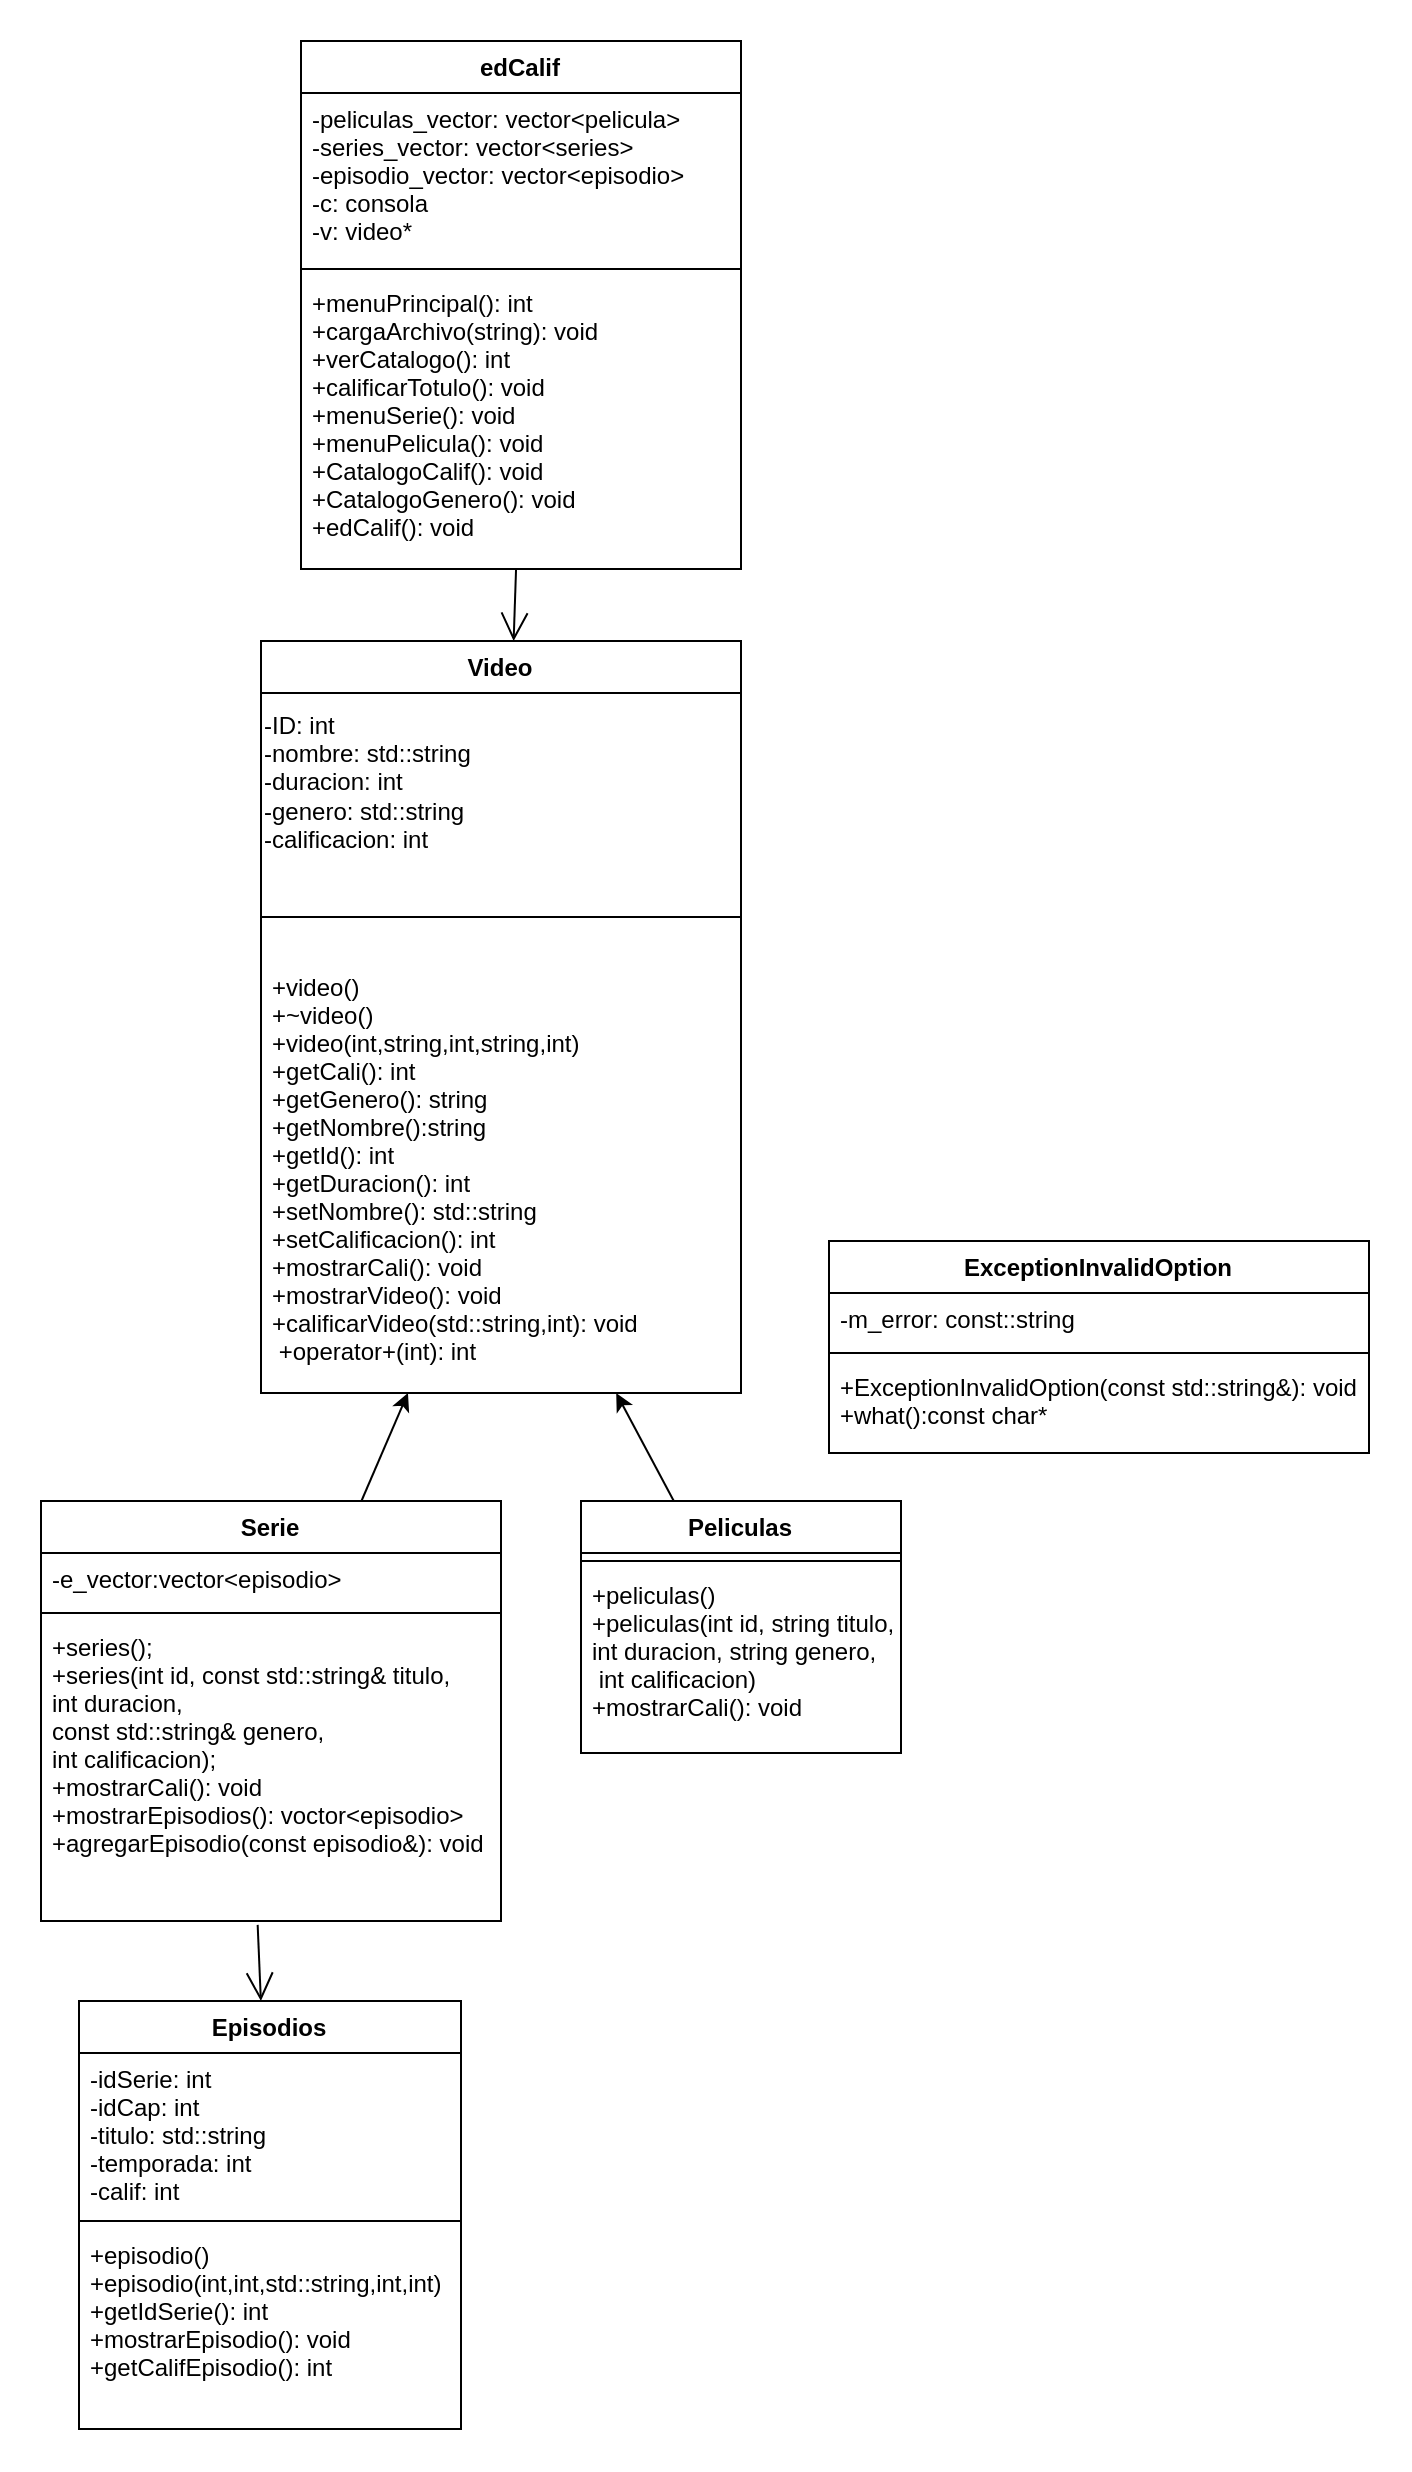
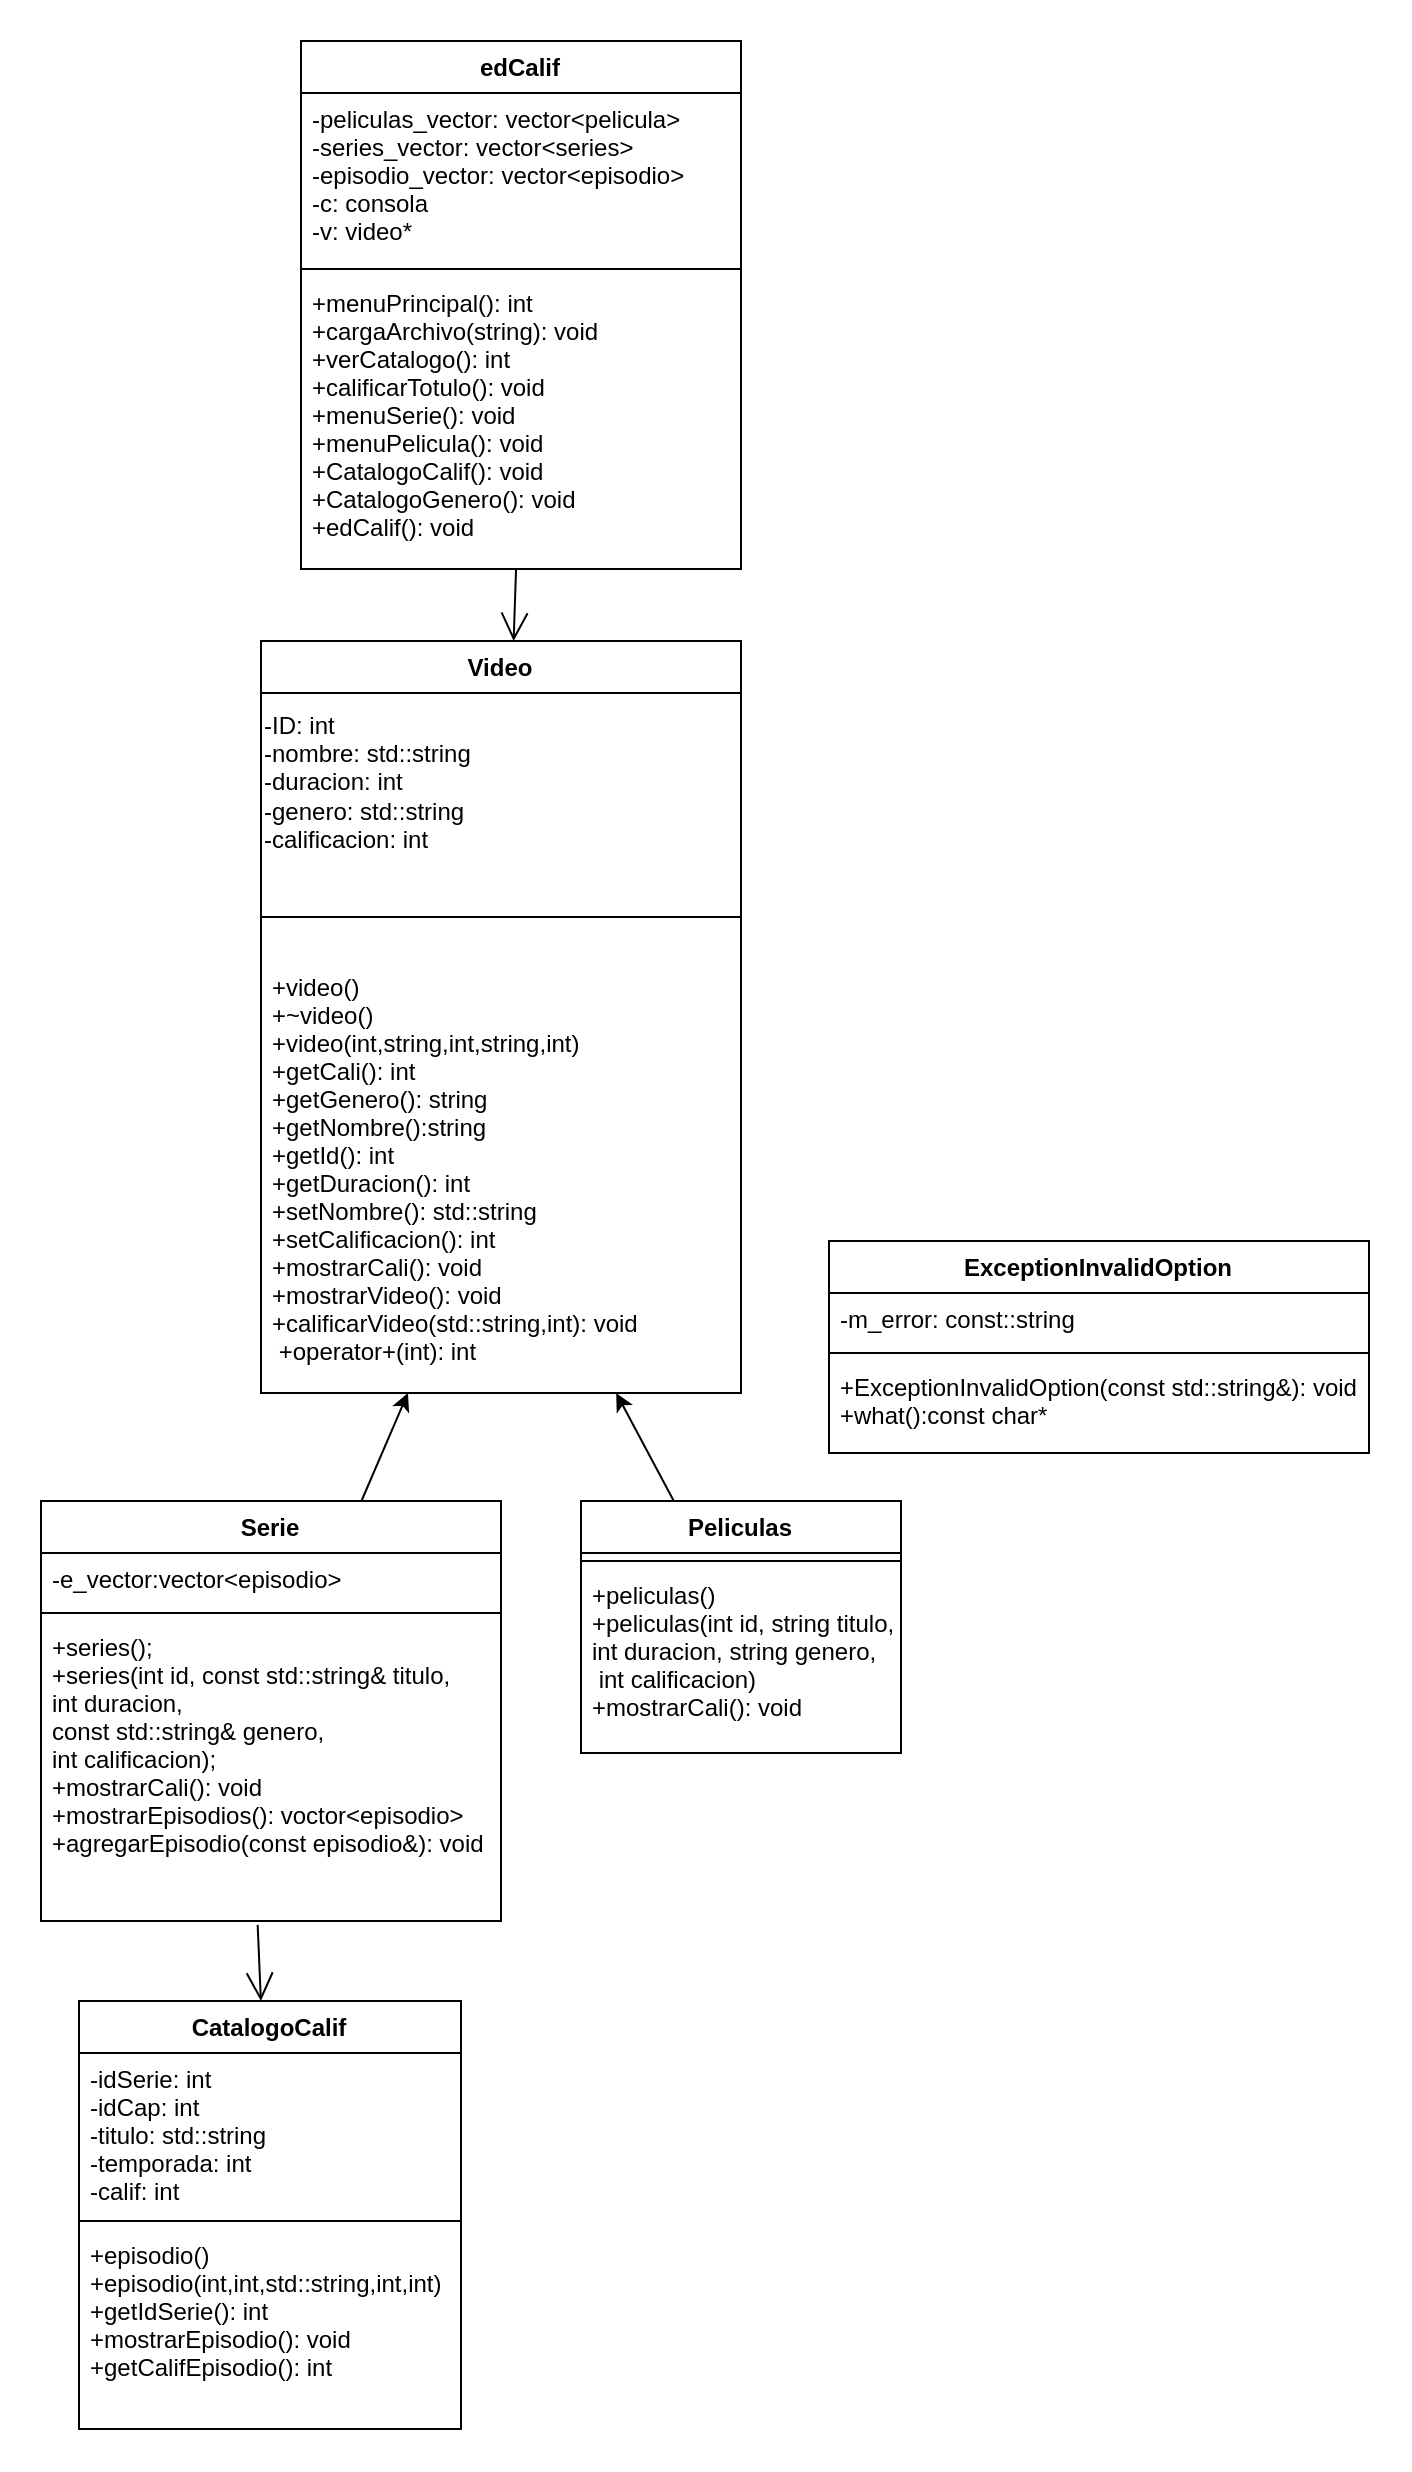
- <mxCell id="16" value="Episodios" style="swimlane;fontStyle=1;align=center;verticalAlign=top;childLayout=stackLayout;horizontal=1;startSize=26;horizontalStack=0;resizeParent=1;resizeParentMax=0;resizeLast=0;collapsible=1;marginBottom=0;" parent="1" vertex="1"><mxGeometry x="39" y="1000" width="191" height="214" as="geometry" /></mxCell>
+ <mxCell id="16" value="CatalogoCalif" style="swimlane;fontStyle=1;align=center;verticalAlign=top;childLayout=stackLayout;horizontal=1;startSize=26;horizontalStack=0;resizeParent=1;resizeParentMax=0;resizeLast=0;collapsible=1;marginBottom=0;" parent="1" vertex="1"><mxGeometry x="39" y="1000" width="191" height="214" as="geometry" /></mxCell>
